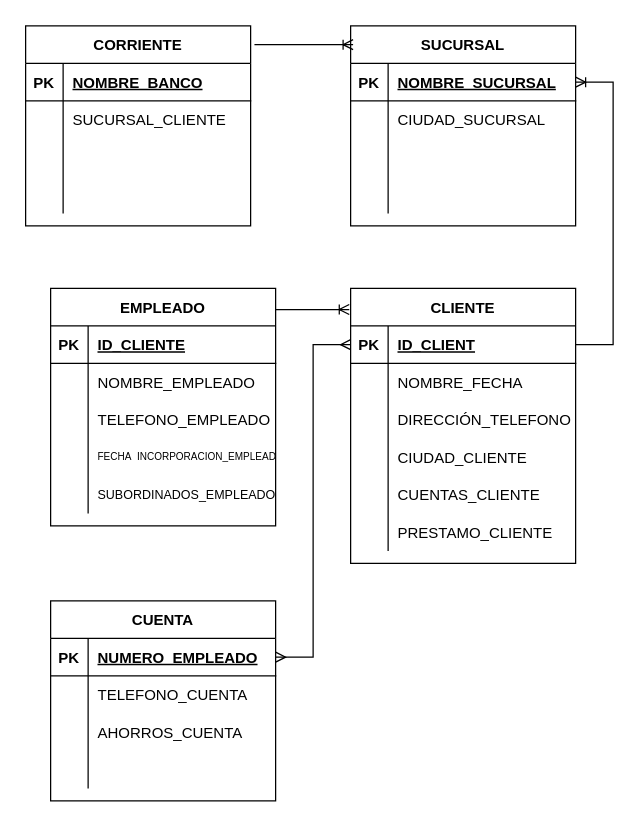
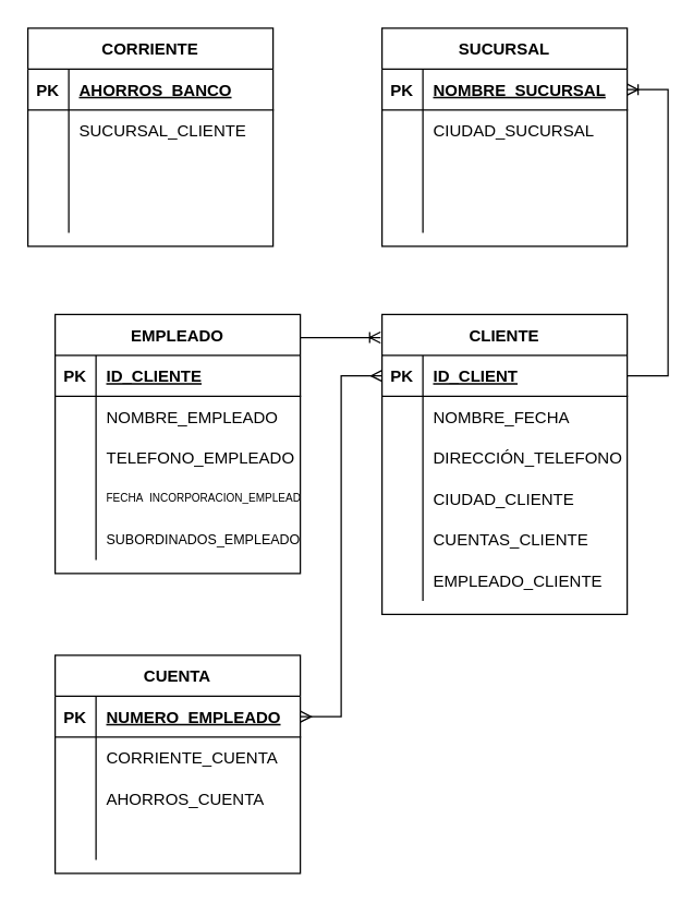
- <mxCell id="77" value="" style="edgeStyle=entityRelationEdgeStyle;fontSize=12;html=1;endArrow=ERoneToMany;rounded=0;exitX=1.017;exitY=0.094;exitDx=0;exitDy=0;exitPerimeter=0;entryX=0.011;entryY=0.094;entryDx=0;entryDy=0;entryPerimeter=0;" edge="1" parent="1" source="2" target="15"><mxGeometry width="100" height="100" relative="1" as="geometry"><mxPoint x="160" y="170" as="sourcePoint" /><mxPoint x="260" y="70" as="targetPoint" /></mxGeometry></mxCell>
- <mxCell id="5" value="NOMBRE_BANCO" style="shape=partialRectangle;connectable=0;fillColor=none;top=0;left=0;bottom=0;right=0;align=left;spacingLeft=6;fontStyle=5;overflow=hidden;" vertex="1" parent="3"><mxGeometry x="30" width="150" height="30" as="geometry"><mxRectangle width="150" height="30" as="alternateBounds" /></mxGeometry></mxCell>
+ <mxCell id="5" value="AHORROS_BANCO" style="shape=partialRectangle;connectable=0;fillColor=none;top=0;left=0;bottom=0;right=0;align=left;spacingLeft=6;fontStyle=5;overflow=hidden;" vertex="1" parent="3"><mxGeometry x="30" width="150" height="30" as="geometry"><mxRectangle width="150" height="30" as="alternateBounds" /></mxGeometry></mxCell>
- <mxCell id="47" value="PRESTAMO_CLIENTE" style="shape=partialRectangle;connectable=0;fillColor=none;top=0;left=0;bottom=0;right=0;align=left;spacingLeft=6;overflow=hidden;" vertex="1" parent="45"><mxGeometry x="30" width="150" height="30" as="geometry"><mxRectangle width="150" height="30" as="alternateBounds" /></mxGeometry></mxCell>
+ <mxCell id="47" value="EMPLEADO_CLIENTE" style="shape=partialRectangle;connectable=0;fillColor=none;top=0;left=0;bottom=0;right=0;align=left;spacingLeft=6;overflow=hidden;" vertex="1" parent="45"><mxGeometry x="30" width="150" height="30" as="geometry"><mxRectangle width="150" height="30" as="alternateBounds" /></mxGeometry></mxCell>
- <mxCell id="70" value="TELEFONO_CUENTA" style="shape=partialRectangle;connectable=0;fillColor=none;top=0;left=0;bottom=0;right=0;align=left;spacingLeft=6;overflow=hidden;" vertex="1" parent="68"><mxGeometry x="30" width="150" height="30" as="geometry"><mxRectangle width="150" height="30" as="alternateBounds" /></mxGeometry></mxCell>
+ <mxCell id="70" value="CORRIENTE_CUENTA" style="shape=partialRectangle;connectable=0;fillColor=none;top=0;left=0;bottom=0;right=0;align=left;spacingLeft=6;overflow=hidden;" vertex="1" parent="68"><mxGeometry x="30" width="150" height="30" as="geometry"><mxRectangle width="150" height="30" as="alternateBounds" /></mxGeometry></mxCell>
